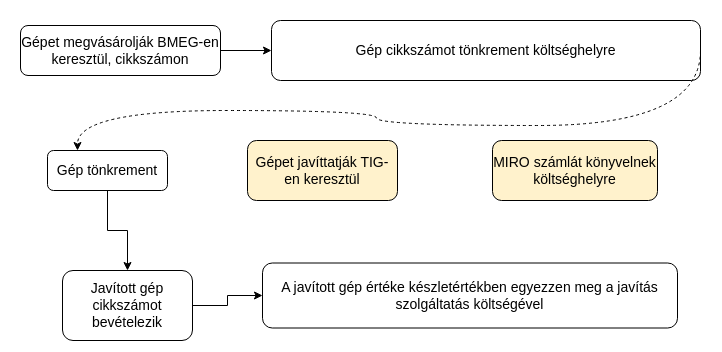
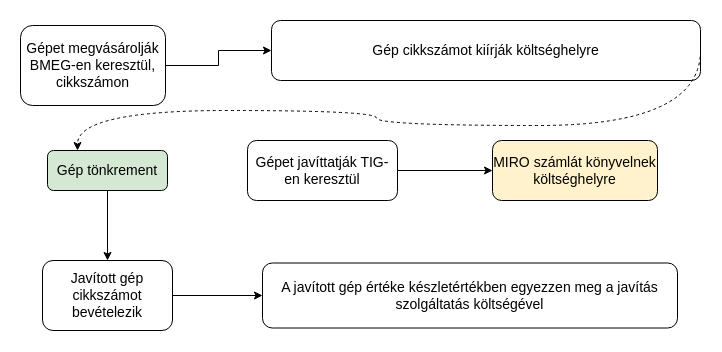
- <mxCell id="11" value="Gépet megvásárolják BMEG-en keresztül, cikkszámon" style="rounded=1;whiteSpace=wrap;html=1;fontSize=14;glass=0;strokeWidth=1;shadow=0;" vertex="1" parent="1"><mxGeometry x="20" y="25" width="200" height="50" as="geometry" /></mxCell>
+ <mxCell id="11" value="Gépet megvásárolják BMEG-en keresztül, cikkszámon" style="rounded=1;whiteSpace=wrap;html=1;fontSize=14;glass=0;strokeWidth=1;shadow=0;" vertex="1" parent="1"><mxGeometry x="20" y="25" width="145" height="80" as="geometry" /></mxCell>
- <mxCell id="12" value="Gép cikkszámot tönkrement költséghelyre" style="whiteSpace=wrap;html=1;rounded=1;glass=0;strokeWidth=1;shadow=0;fontSize=14;" vertex="1" parent="1"><mxGeometry x="271" y="20" width="429" height="60" as="geometry" /></mxCell>
+ <mxCell id="12" value="Gép cikkszámot kiírják költséghelyre" style="whiteSpace=wrap;html=1;rounded=1;glass=0;strokeWidth=1;shadow=0;fontSize=14;" vertex="1" parent="1"><mxGeometry x="271" y="20" width="429" height="60" as="geometry" /></mxCell>
- <mxCell id="3" value="Gép tönkrement" style="rounded=1;whiteSpace=wrap;html=1;fontSize=14;glass=0;strokeWidth=1;shadow=0;" parent="1" vertex="1"><mxGeometry x="47" y="150" width="120" height="40" as="geometry" /></mxCell>
+ <mxCell id="3" value="Gép tönkrement" style="rounded=1;whiteSpace=wrap;html=1;fontSize=14;glass=0;strokeWidth=1;shadow=0;fillColor=#d5e8d4;" parent="1" vertex="1"><mxGeometry x="47" y="150" width="120" height="40" as="geometry" /></mxCell>
- <mxCell id="5" value="Gépet javíttatják TIG-en keresztül" style="whiteSpace=wrap;html=1;rounded=1;glass=0;strokeWidth=1;shadow=0;fontSize=14;fillColor=#fff2cc;" vertex="1" parent="1"><mxGeometry x="247" y="140" width="150" height="60" as="geometry" /></mxCell>
+ <mxCell id="5" value="Gépet javíttatják TIG-en keresztül" style="whiteSpace=wrap;html=1;rounded=1;glass=0;strokeWidth=1;shadow=0;fontSize=14;" vertex="1" parent="1"><mxGeometry x="247" y="140" width="150" height="60" as="geometry" /></mxCell>
+ <mxCell id="4" value="" style="edgeStyle=orthogonalEdgeStyle;rounded=0;orthogonalLoop=1;jettySize=auto;html=1;fontSize=14;" edge="1" parent="1" source="5" target="6"><mxGeometry relative="1" as="geometry" /></mxCell>
- <mxCell id="8" value="Javított gép cikkszámot bevételezik" style="rounded=1;whiteSpace=wrap;html=1;fontSize=14;glass=0;strokeWidth=1;shadow=0;" vertex="1" parent="1"><mxGeometry x="62" y="270" width="130" height="70" as="geometry" /></mxCell>
+ <mxCell id="8" value="Javított gép cikkszámot bevételezik" style="rounded=1;whiteSpace=wrap;html=1;fontSize=14;glass=0;strokeWidth=1;shadow=0;" vertex="1" parent="1"><mxGeometry x="42" y="260" width="130" height="70" as="geometry" /></mxCell>
